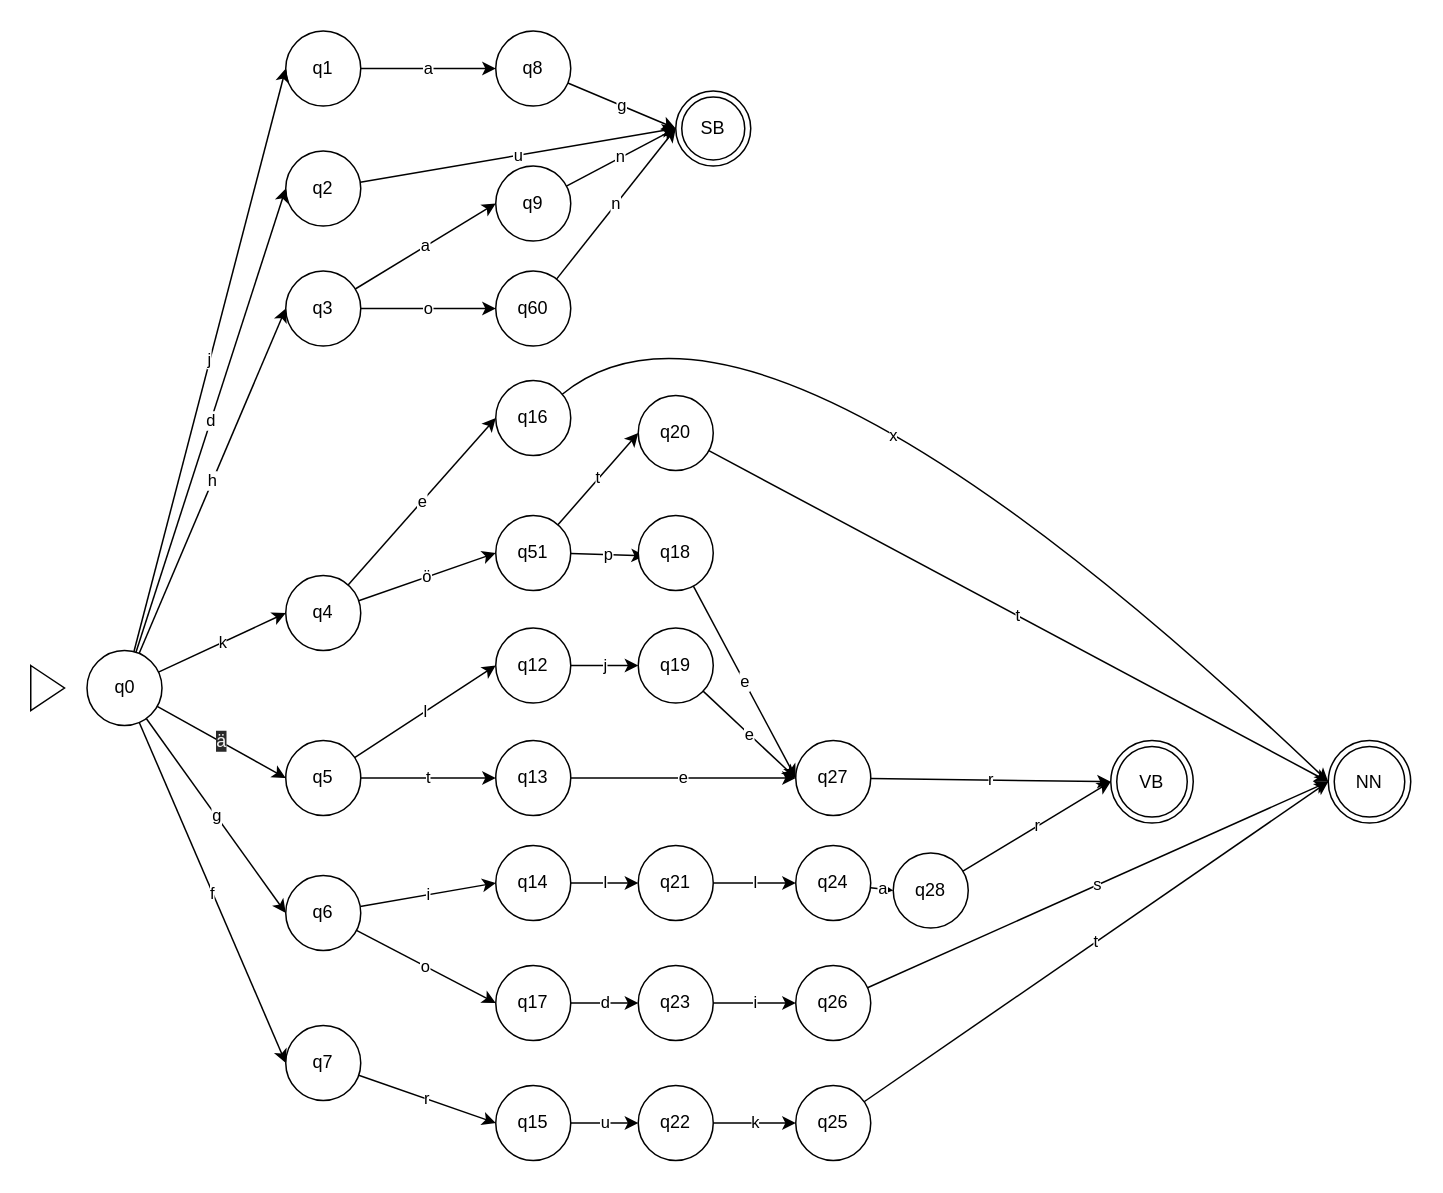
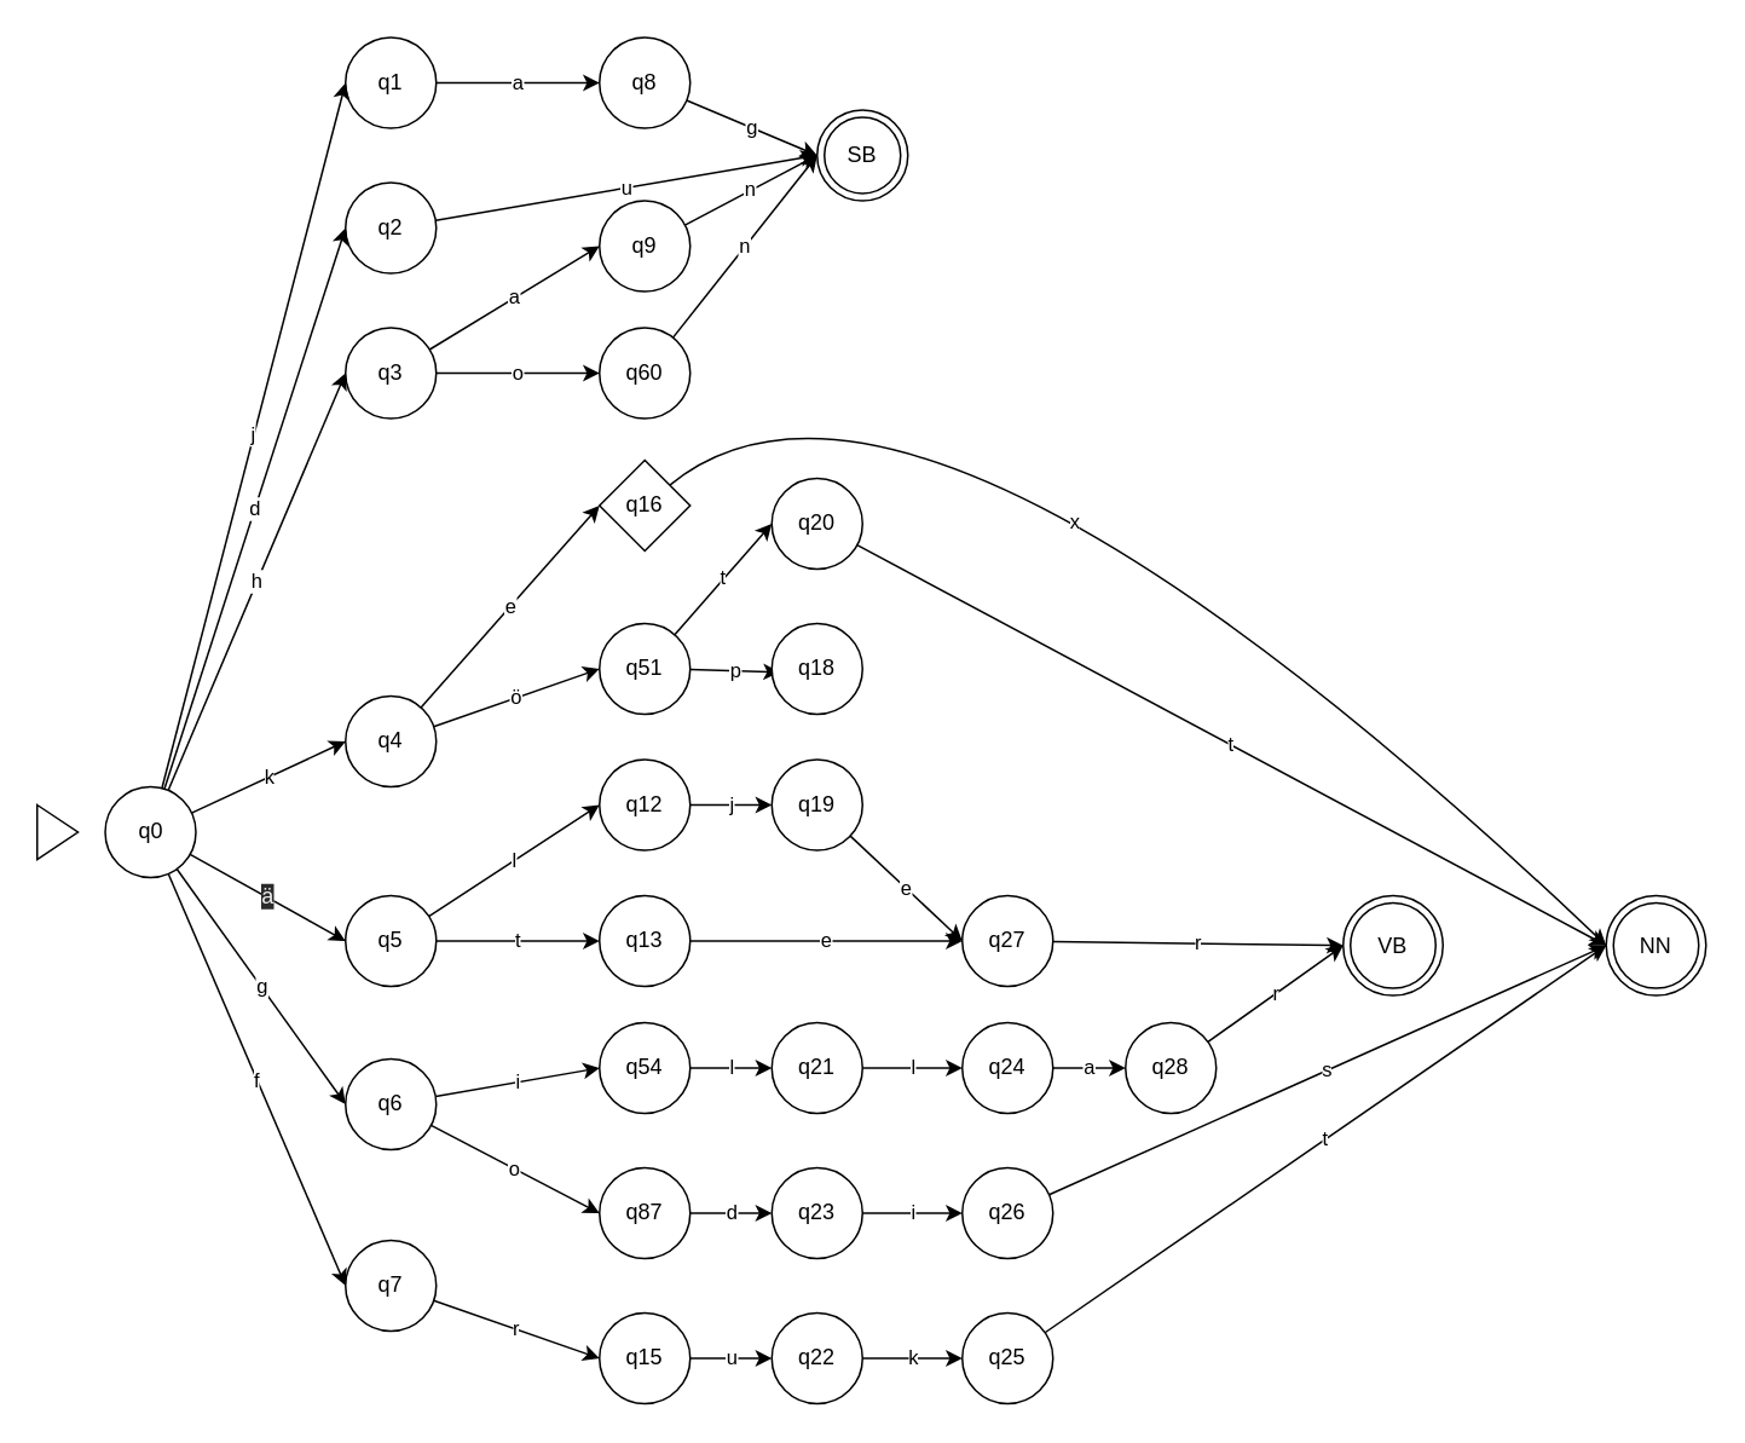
- <mxCell id="31" value="q16" style="ellipse;whiteSpace=wrap;html=1;aspect=fixed;" parent="1" vertex="1"><mxGeometry x="330" y="253" width="50" height="50" as="geometry" /></mxCell>
+ <mxCell id="31" value="q16" style="rhombus;whiteSpace=wrap;html=1;aspect=fixed;" parent="1" vertex="1"><mxGeometry x="330" y="253" width="50" height="50" as="geometry" /></mxCell>
- <mxCell id="49" value="e" style="edgeStyle=none;html=1;entryX=0;entryY=0.5;entryDx=0;entryDy=0;curved=1;" parent="1" source="50" target="56" edge="1"><mxGeometry relative="1" as="geometry" /></mxCell>
- <mxCell id="33" value="q14" style="ellipse;whiteSpace=wrap;html=1;aspect=fixed;" parent="1" vertex="1"><mxGeometry x="330" y="563" width="50" height="50" as="geometry" /></mxCell>
+ <mxCell id="33" value="q54" style="ellipse;whiteSpace=wrap;html=1;aspect=fixed;" parent="1" vertex="1"><mxGeometry x="330" y="563" width="50" height="50" as="geometry" /></mxCell>
- <mxCell id="54" value="q28" style="ellipse;whiteSpace=wrap;html=1;aspect=fixed;fillColor=default;" parent="1" vertex="1"><mxGeometry x="595" y="568" width="50" height="50" as="geometry" /></mxCell>
+ <mxCell id="54" value="q28" style="ellipse;whiteSpace=wrap;html=1;aspect=fixed;fillColor=default;" parent="1" vertex="1"><mxGeometry x="620" y="563" width="50" height="50" as="geometry" /></mxCell>
- <mxCell id="68" value="q17" style="ellipse;whiteSpace=wrap;html=1;aspect=fixed;" parent="1" vertex="1"><mxGeometry x="330" y="643" width="50" height="50" as="geometry" /></mxCell>
+ <mxCell id="68" value="q87" style="ellipse;whiteSpace=wrap;html=1;aspect=fixed;" parent="1" vertex="1"><mxGeometry x="330" y="643" width="50" height="50" as="geometry" /></mxCell>
